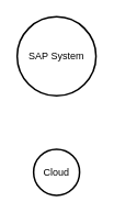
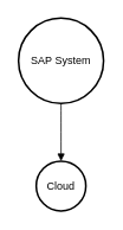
+ <mxCell id="4" value="" style="curved=1;startArrow=none;endArrow=block;exitX=0.5;exitY=1;entryX=0.5;entryY=0;" edge="1" parent="1" source="2" target="3"><mxGeometry relative="1" as="geometry"><Array as="points" /></mxGeometry></mxCell>
